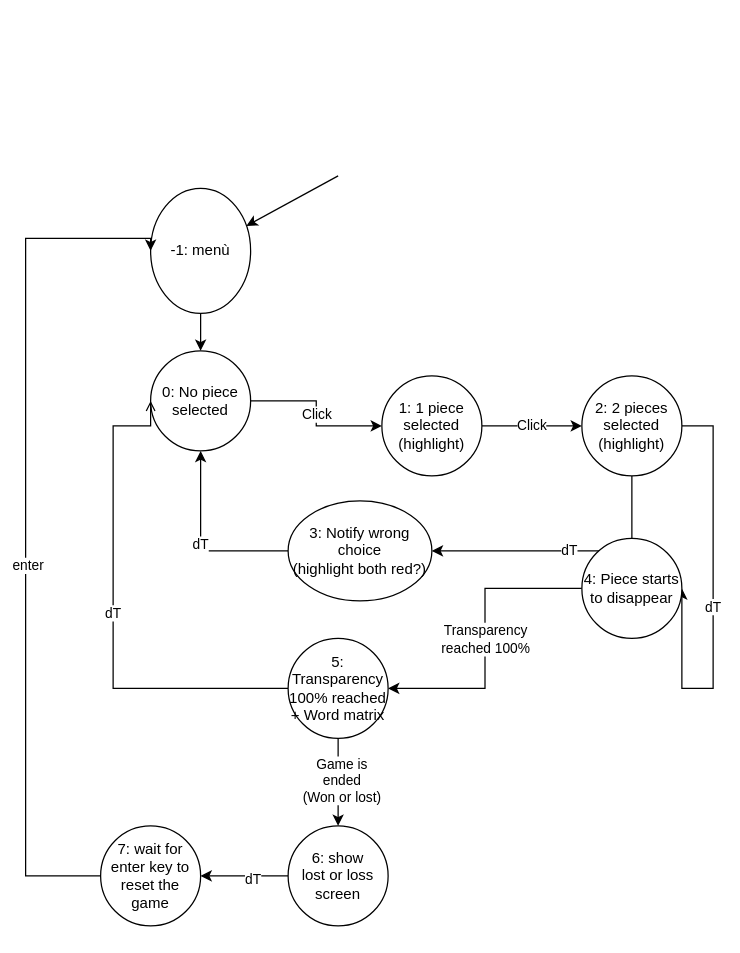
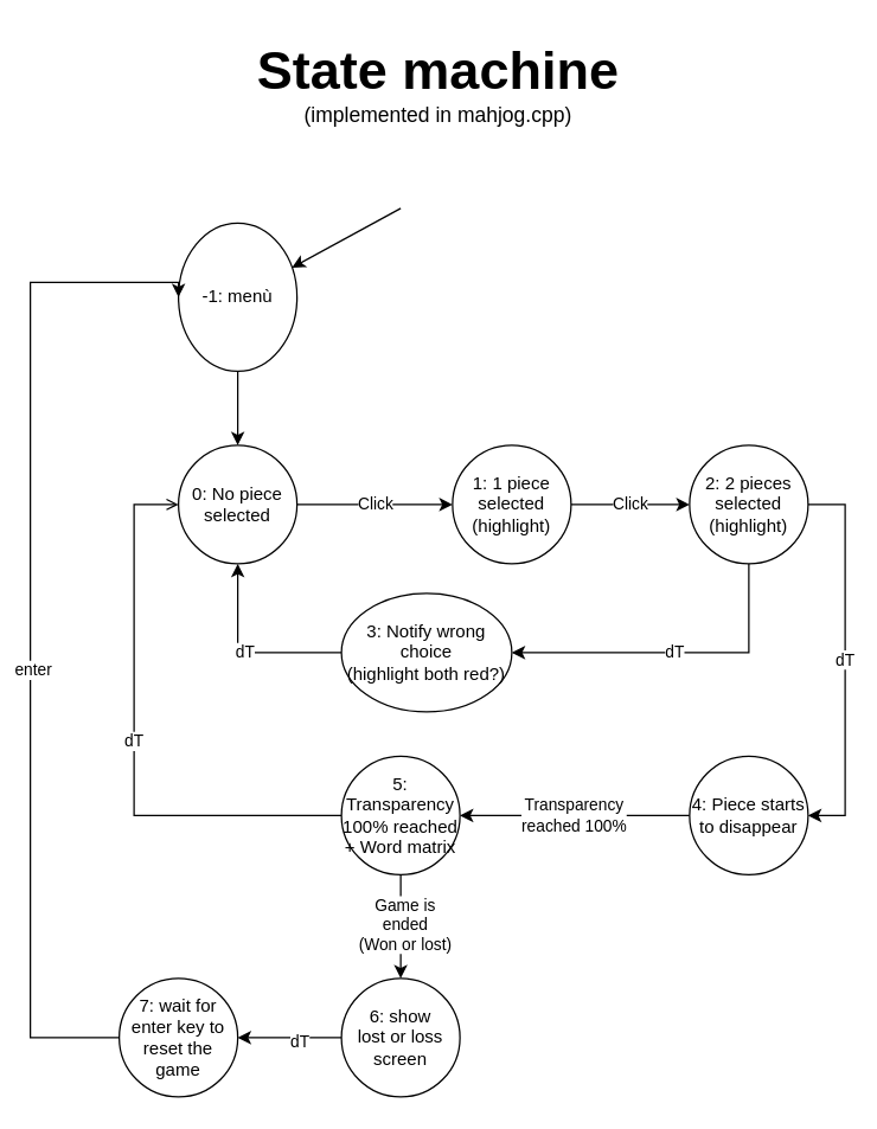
+ <mxCell id="26" value="&lt;font style=&quot;&quot;&gt;&lt;font style=&quot;font-size: 36px;&quot;&gt;&lt;b&gt;State machine &lt;/b&gt;&lt;/font&gt;&lt;br&gt;&lt;span style=&quot;font-size: 14px;&quot;&gt;(implemented in mahjog.cpp)&lt;/span&gt;&lt;/font&gt;" style="text;html=1;align=center;verticalAlign=middle;resizable=0;points=[];autosize=1;strokeColor=none;fillColor=none;" parent="1" vertex="1"><mxGeometry x="160" y="20" width="270" height="70" as="geometry" /></mxCell>
- <mxCell id="3" value="0: No piece selected" style="ellipse;whiteSpace=wrap;html=1;aspect=fixed;" parent="1" vertex="1"><mxGeometry x="120" y="280" width="80" height="80" as="geometry" /></mxCell>
+ <mxCell id="3" value="0: No piece selected" style="ellipse;whiteSpace=wrap;html=1;aspect=fixed;" parent="1" vertex="1"><mxGeometry x="120" y="300" width="80" height="80" as="geometry" /></mxCell>
- <mxCell id="10" value="4: Piece starts to disappear" style="ellipse;whiteSpace=wrap;html=1;aspect=fixed;" parent="1" vertex="1"><mxGeometry x="465" y="430" width="80" height="80" as="geometry" /></mxCell>
+ <mxCell id="10" value="4: Piece starts to disappear" style="ellipse;whiteSpace=wrap;html=1;aspect=fixed;" parent="1" vertex="1"><mxGeometry x="465" y="510" width="80" height="80" as="geometry" /></mxCell>
